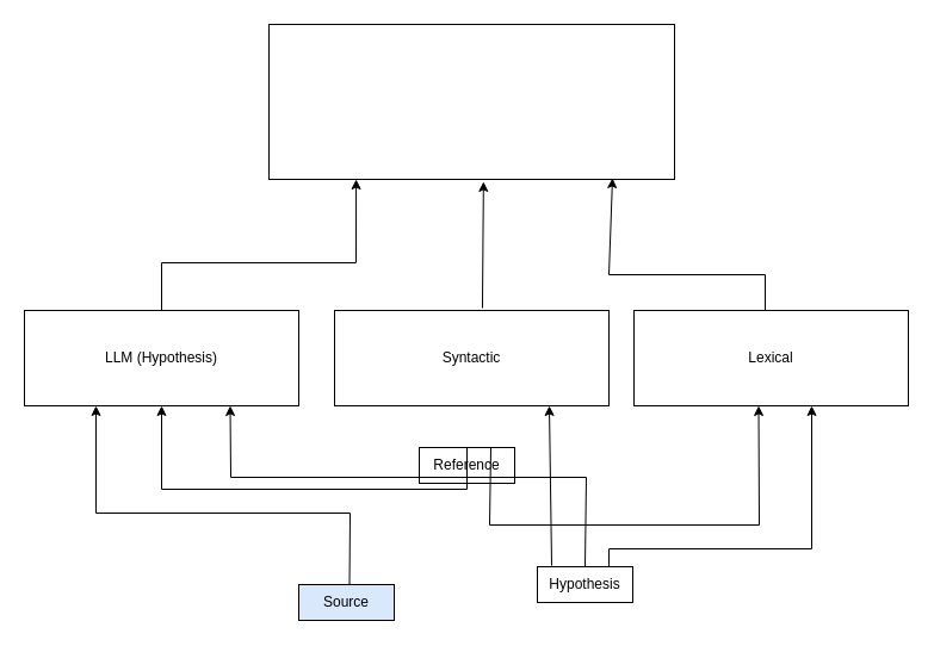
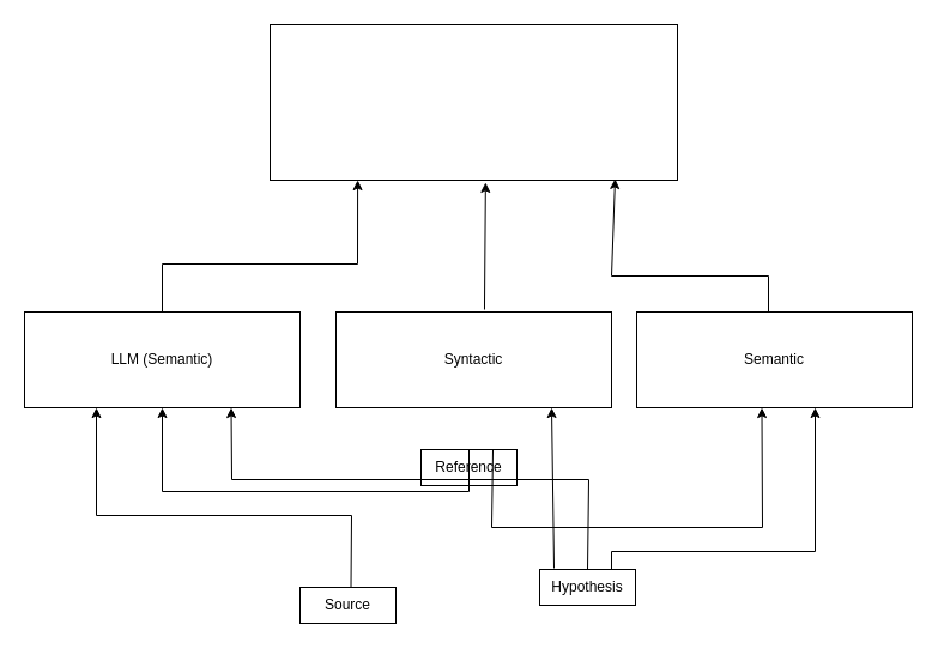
- <mxCell id="2" value="LLM (Hypothesis)" style="rounded=0;whiteSpace=wrap;html=1;" vertex="1" parent="1"><mxGeometry x="20" y="260" width="230" height="80" as="geometry" /></mxCell>
+ <mxCell id="2" value="LLM (Semantic)" style="rounded=0;whiteSpace=wrap;html=1;" vertex="1" parent="1"><mxGeometry x="20" y="260" width="230" height="80" as="geometry" /></mxCell>
- <mxCell id="7" value="Lexical" style="rounded=0;whiteSpace=wrap;html=1;" vertex="1" parent="1"><mxGeometry x="531" y="260" width="230" height="80" as="geometry" /></mxCell>
+ <mxCell id="7" value="Semantic" style="rounded=0;whiteSpace=wrap;html=1;" vertex="1" parent="1"><mxGeometry x="531" y="260" width="230" height="80" as="geometry" /></mxCell>
- <mxCell id="3" value="Source" style="rounded=0;whiteSpace=wrap;html=1;fillColor=#dae8fc;" vertex="1" parent="1"><mxGeometry x="250" y="490" width="80" height="30" as="geometry" /></mxCell>
+ <mxCell id="3" value="Source" style="rounded=0;whiteSpace=wrap;html=1;" vertex="1" parent="1"><mxGeometry x="250" y="490" width="80" height="30" as="geometry" /></mxCell>
